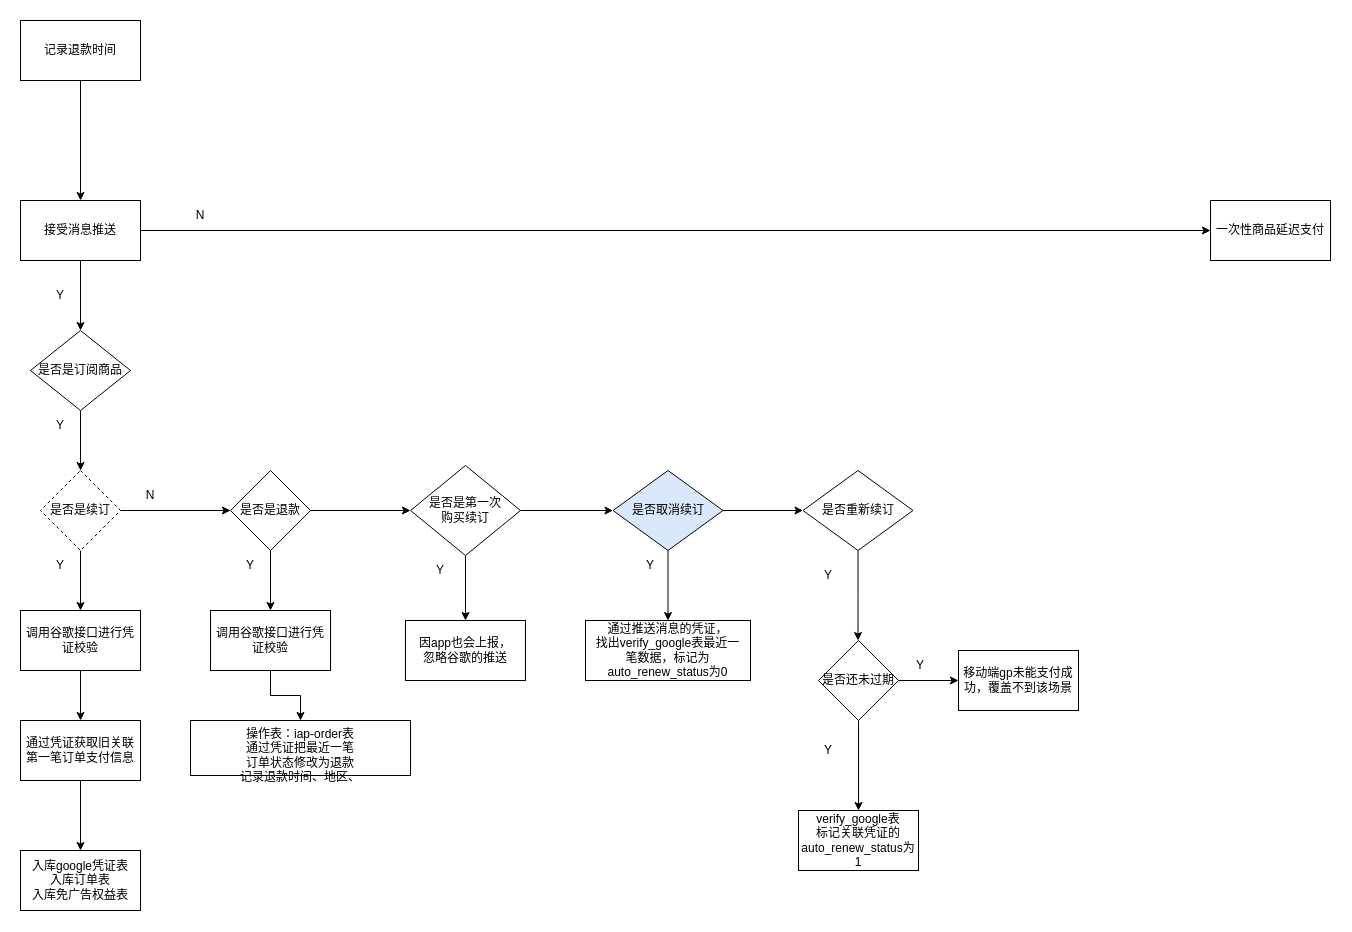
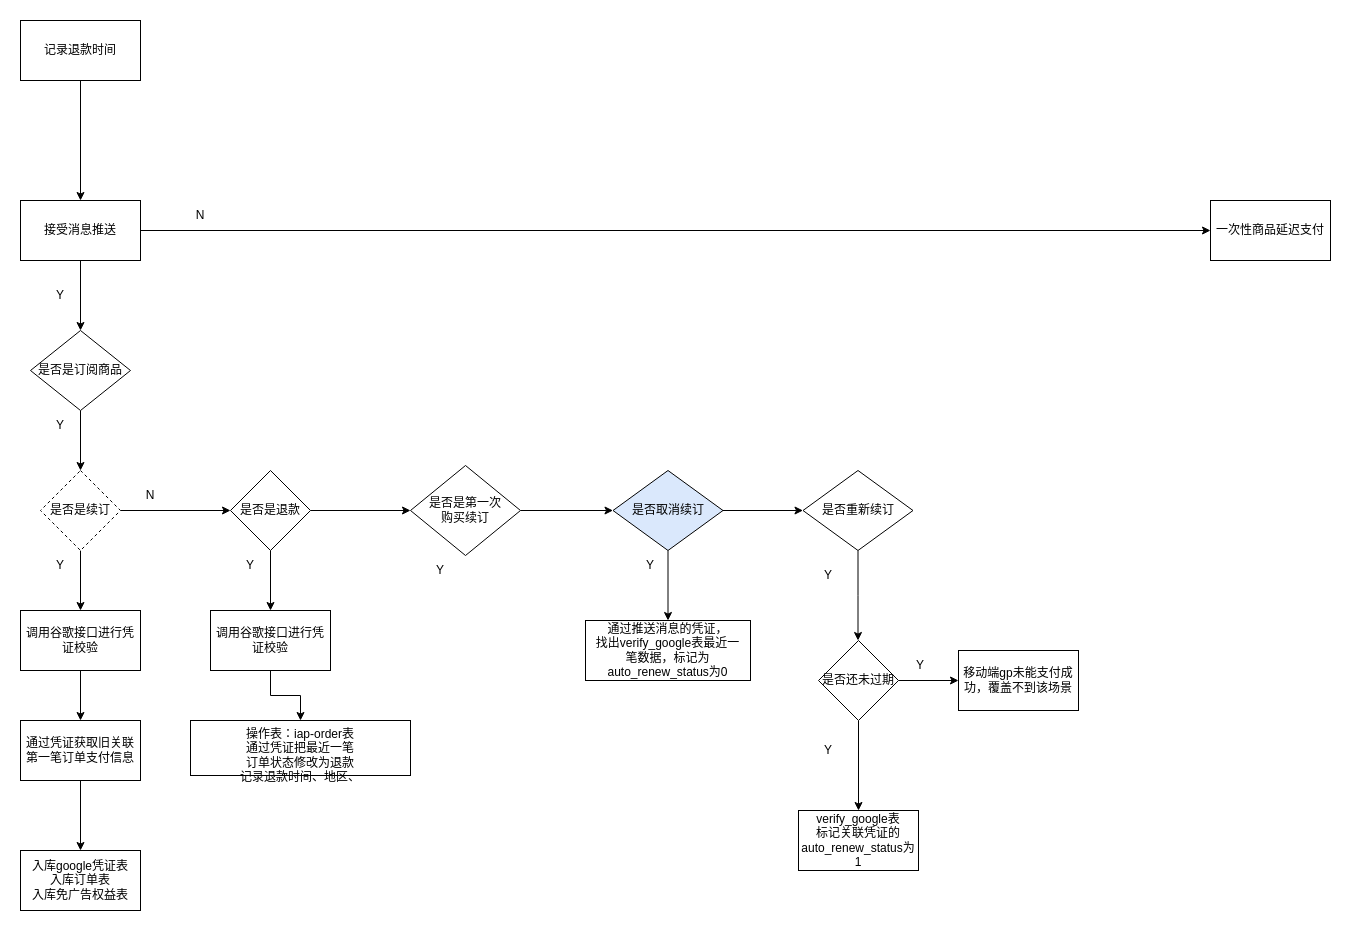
- <mxCell id="30" value="" style="edgeStyle=orthogonalEdgeStyle;rounded=0;orthogonalLoop=1;jettySize=auto;html=1;" edge="1" parent="1" source="32" target="33"><mxGeometry relative="1" as="geometry" /></mxCell>
- <mxCell id="33" value="因app也会上报，&lt;br&gt;忽略谷歌的推送" style="whiteSpace=wrap;html=1;" vertex="1" parent="1"><mxGeometry x="405" y="620" width="120" height="60" as="geometry" /></mxCell>
